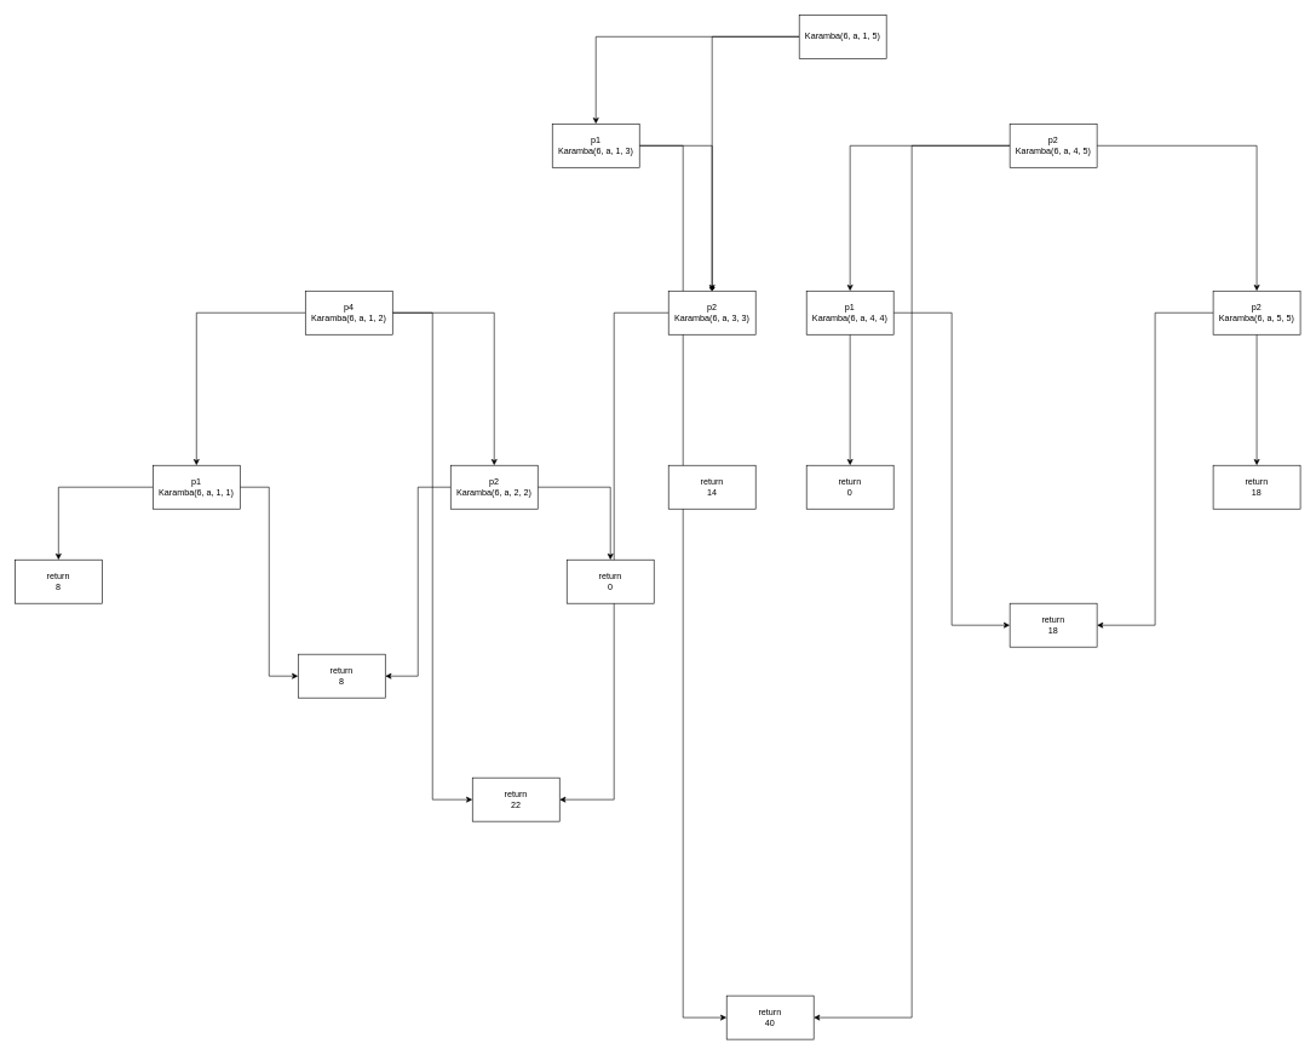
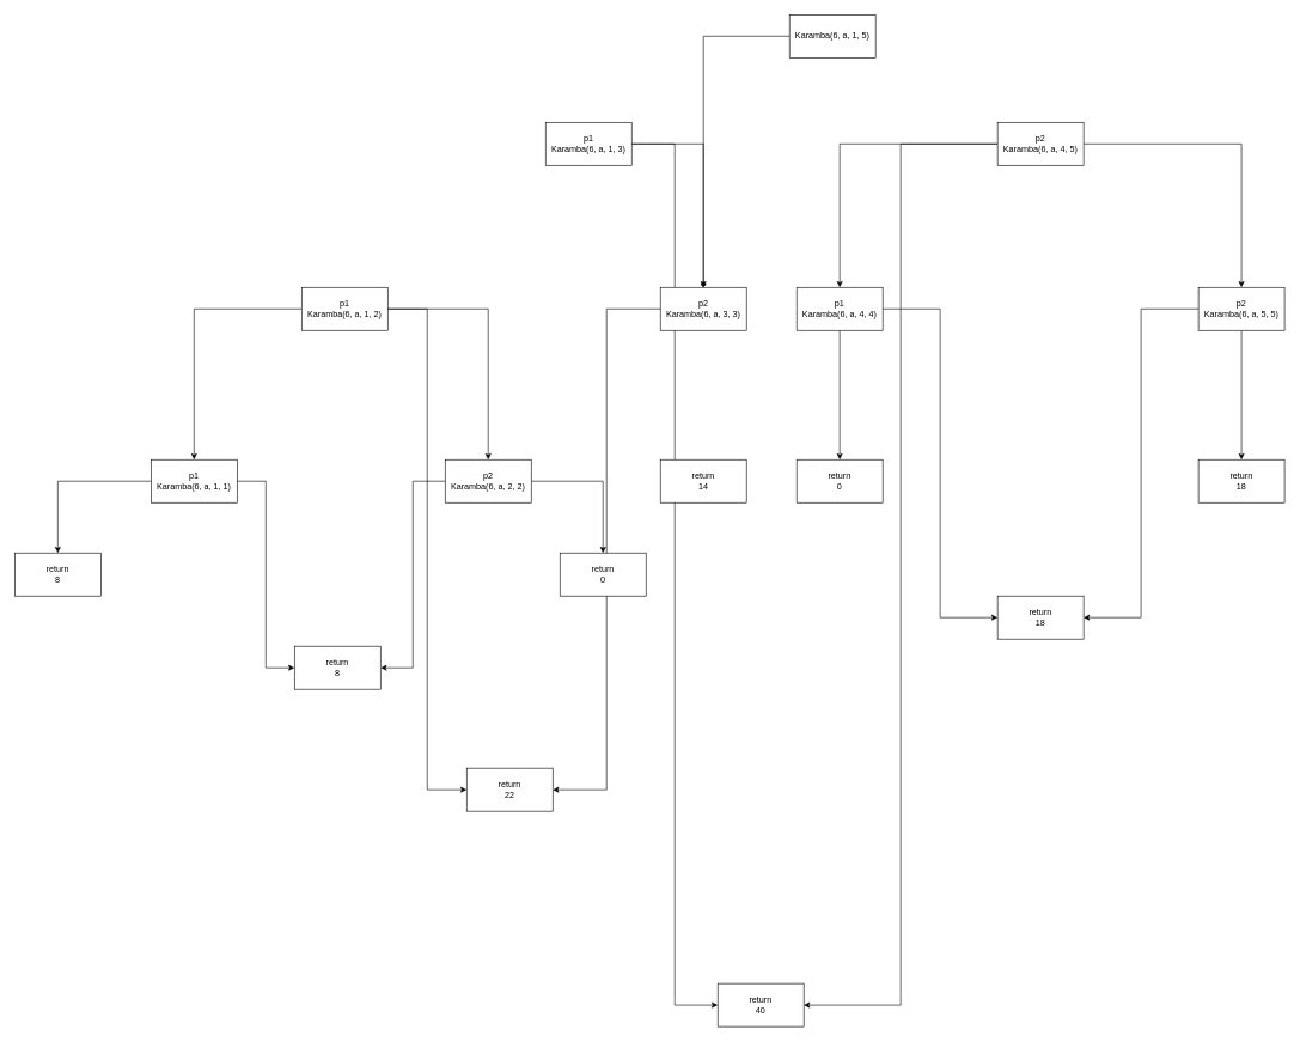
- <mxCell id="2" value="" style="edgeStyle=orthogonalEdgeStyle;rounded=0;orthogonalLoop=1;jettySize=auto;html=1;" edge="1" parent="1" source="4" target="7"><mxGeometry relative="1" as="geometry" /></mxCell>
- <mxCell id="15" value="&lt;div&gt;p4&lt;/div&gt;&lt;div&gt;Karamba(6, a, 1, 2)&lt;br&gt;&lt;/div&gt;" style="whiteSpace=wrap;html=1;rounded=0;" vertex="1" parent="1"><mxGeometry x="420" y="400" width="120" height="60" as="geometry" /></mxCell>
+ <mxCell id="15" value="&lt;div&gt;p1&lt;/div&gt;&lt;div&gt;Karamba(6, a, 1, 2)&lt;br&gt;&lt;/div&gt;" style="whiteSpace=wrap;html=1;rounded=0;" vertex="1" parent="1"><mxGeometry x="420" y="400" width="120" height="60" as="geometry" /></mxCell>
